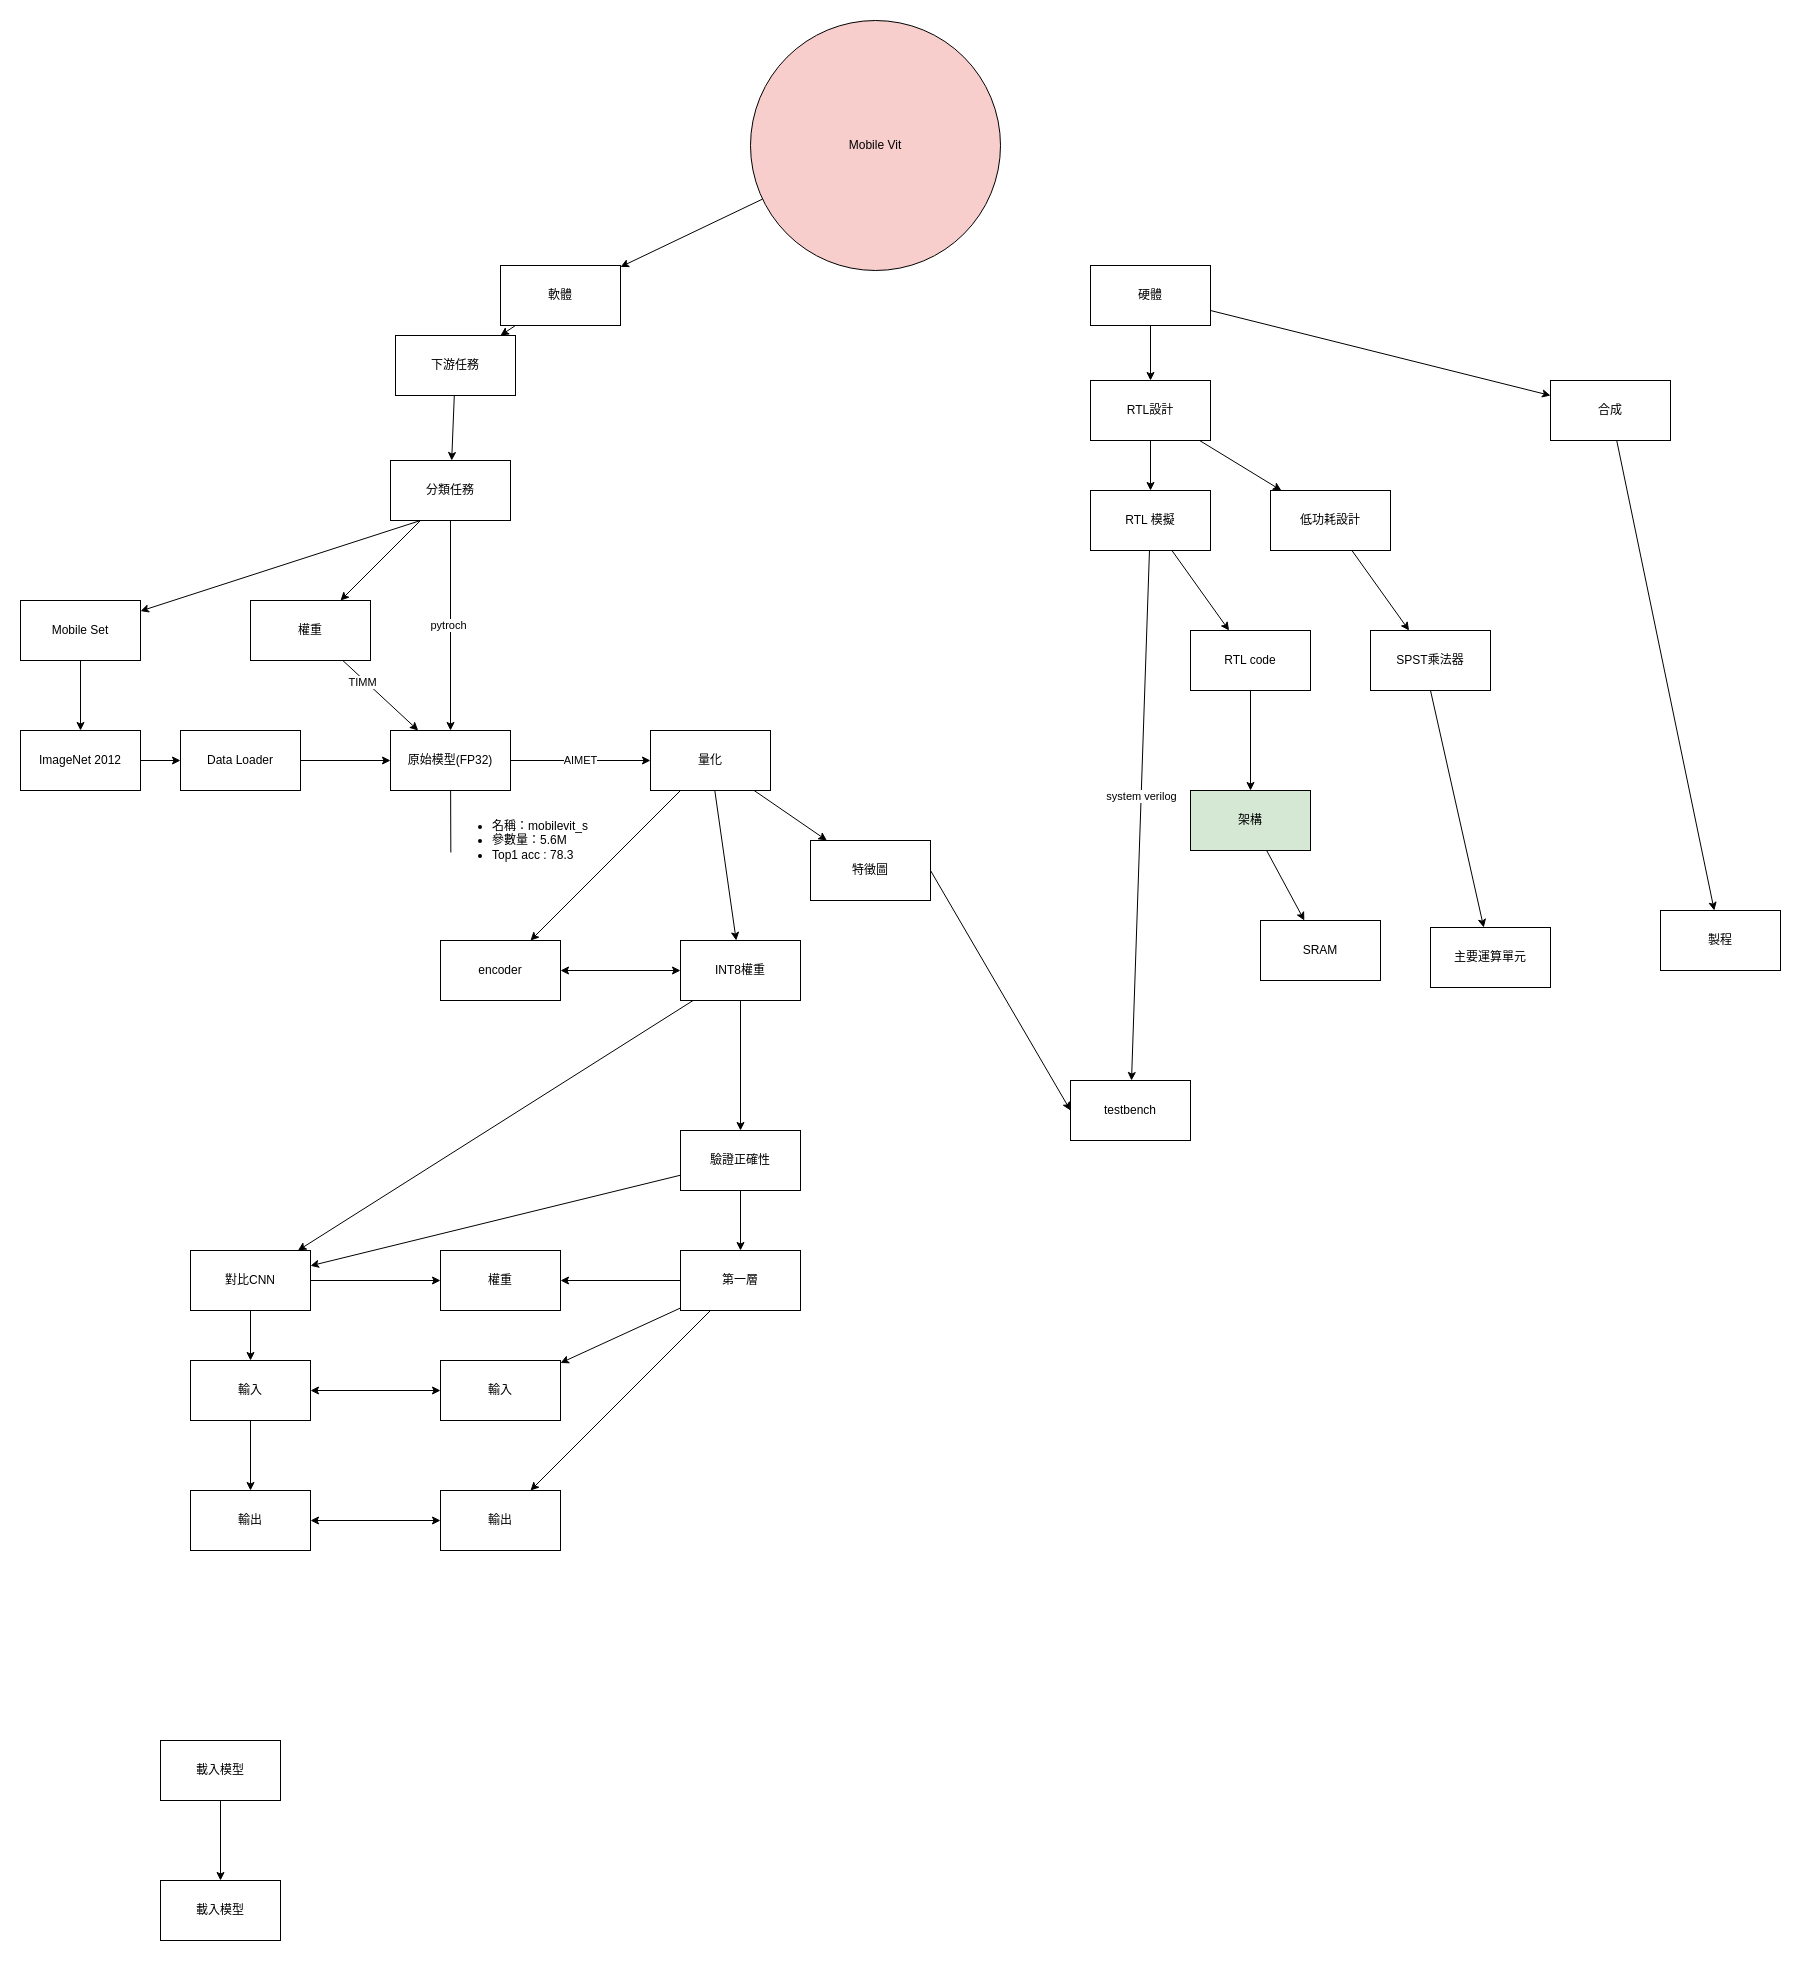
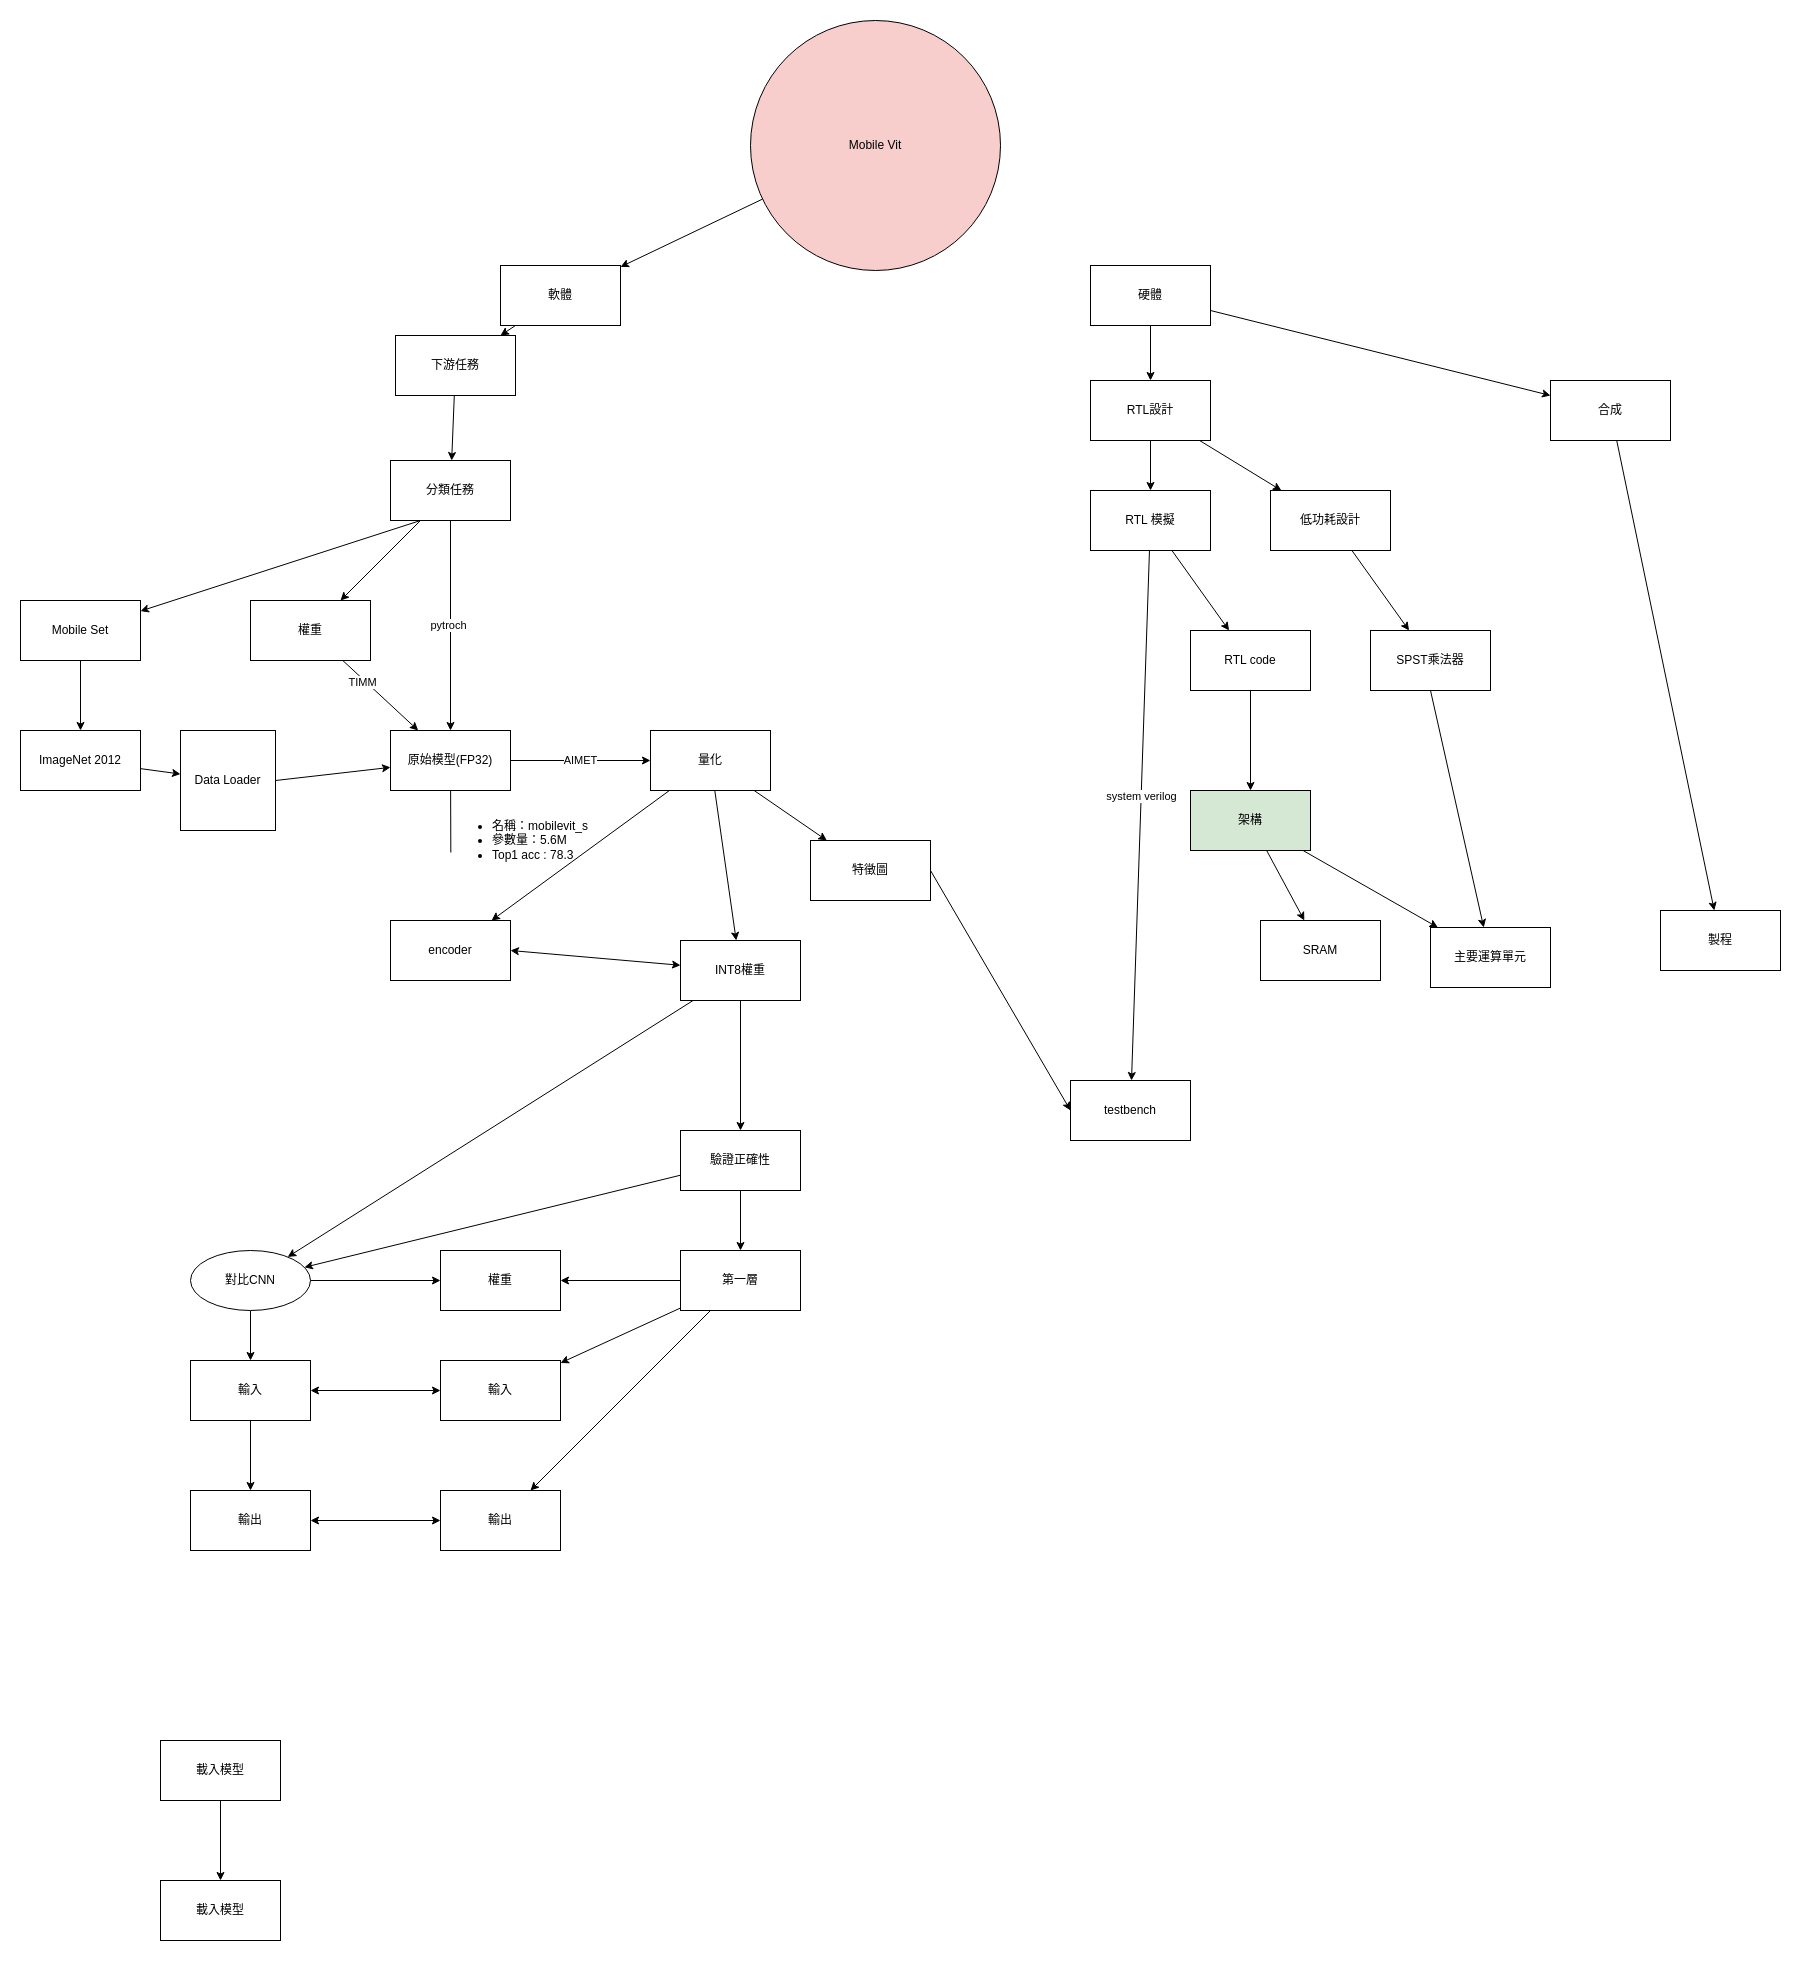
- <mxCell id="53" value="Data Loader" style="whiteSpace=wrap;html=1;" parent="1" vertex="1"><mxGeometry x="180" y="730" width="120" height="60" as="geometry" /></mxCell>
+ <mxCell id="53" value="Data Loader" style="whiteSpace=wrap;html=1;" parent="1" vertex="1"><mxGeometry x="180" y="730" width="95" height="100" as="geometry" /></mxCell>
+ <mxCell id="33" value="" style="rounded=0;orthogonalLoop=1;jettySize=auto;html=1;" parent="1" source="35" target="36" edge="1"><mxGeometry relative="1" as="geometry" /></mxCell>
- <mxCell id="61" value="encoder" style="whiteSpace=wrap;html=1;" vertex="1" parent="1"><mxGeometry x="440" y="940" width="120" height="60" as="geometry" /></mxCell>
+ <mxCell id="61" value="encoder" style="whiteSpace=wrap;html=1;" vertex="1" parent="1"><mxGeometry x="390" y="920" width="120" height="60" as="geometry" /></mxCell>
- <mxCell id="74" value="對比CNN" style="whiteSpace=wrap;html=1;" vertex="1" parent="1"><mxGeometry x="190" y="1250" width="120" height="60" as="geometry" /></mxCell>
+ <mxCell id="74" value="對比CNN" style="ellipse;whiteSpace=wrap;html=1;" vertex="1" parent="1"><mxGeometry x="190" y="1250" width="120" height="60" as="geometry" /></mxCell>
